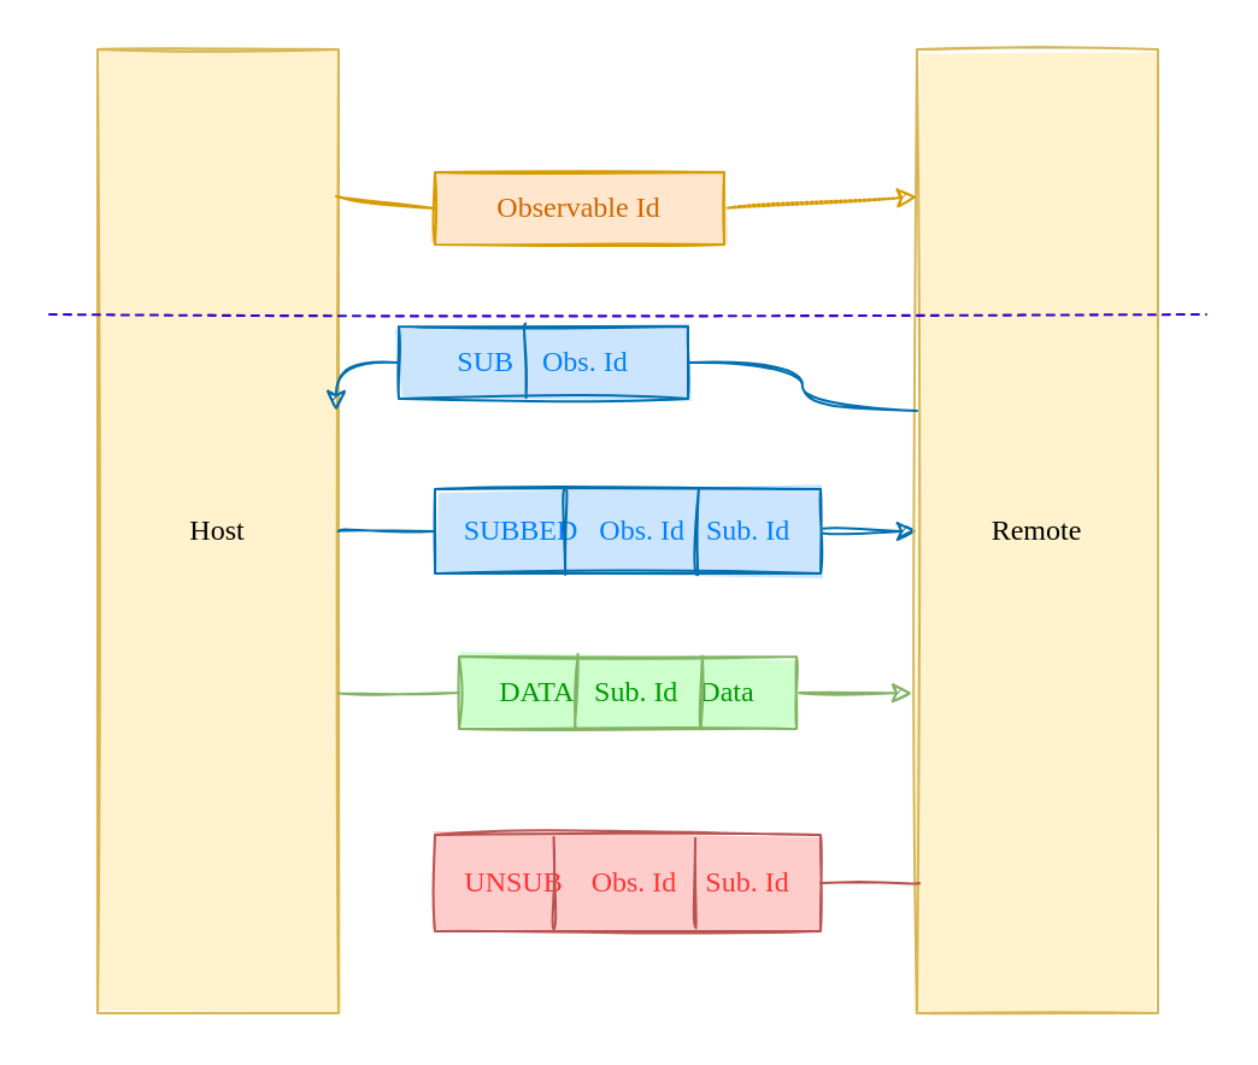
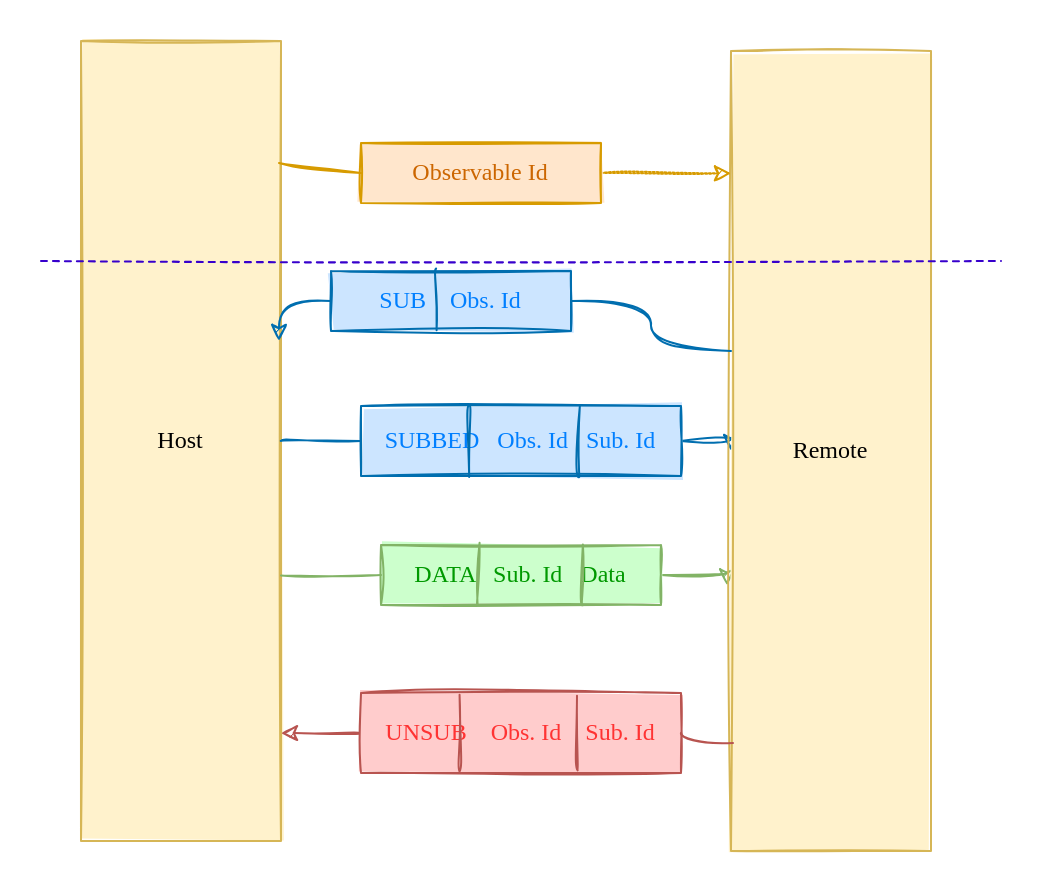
- <mxCell id="7" value="Remote" style="rounded=0;whiteSpace=wrap;html=1;fontFamily=Comic Sans MS;sketch=1;fillColor=#fff2cc;strokeColor=#d6b656;fillStyle=solid;" vertex="1" parent="1"><mxGeometry x="380" y="20" width="100" height="400" as="geometry" /></mxCell>
+ <mxCell id="7" value="Remote" style="rounded=0;whiteSpace=wrap;html=1;fontFamily=Comic Sans MS;sketch=1;fillColor=#fff2cc;strokeColor=#d6b656;fillStyle=solid;" vertex="1" parent="1"><mxGeometry x="365" y="25" width="100" height="400" as="geometry" /></mxCell>
+ <mxCell id="6" style="edgeStyle=orthogonalEdgeStyle;curved=1;rounded=0;sketch=1;orthogonalLoop=1;jettySize=auto;html=1;exitX=0;exitY=0.5;exitDx=0;exitDy=0;entryX=1;entryY=0.865;entryDx=0;entryDy=0;fontFamily=Comic Sans MS;entryPerimeter=0;fillColor=#f8cecc;strokeColor=#b85450;" edge="1" parent="1" source="18" target="4"><mxGeometry relative="1" as="geometry" /></mxCell>
